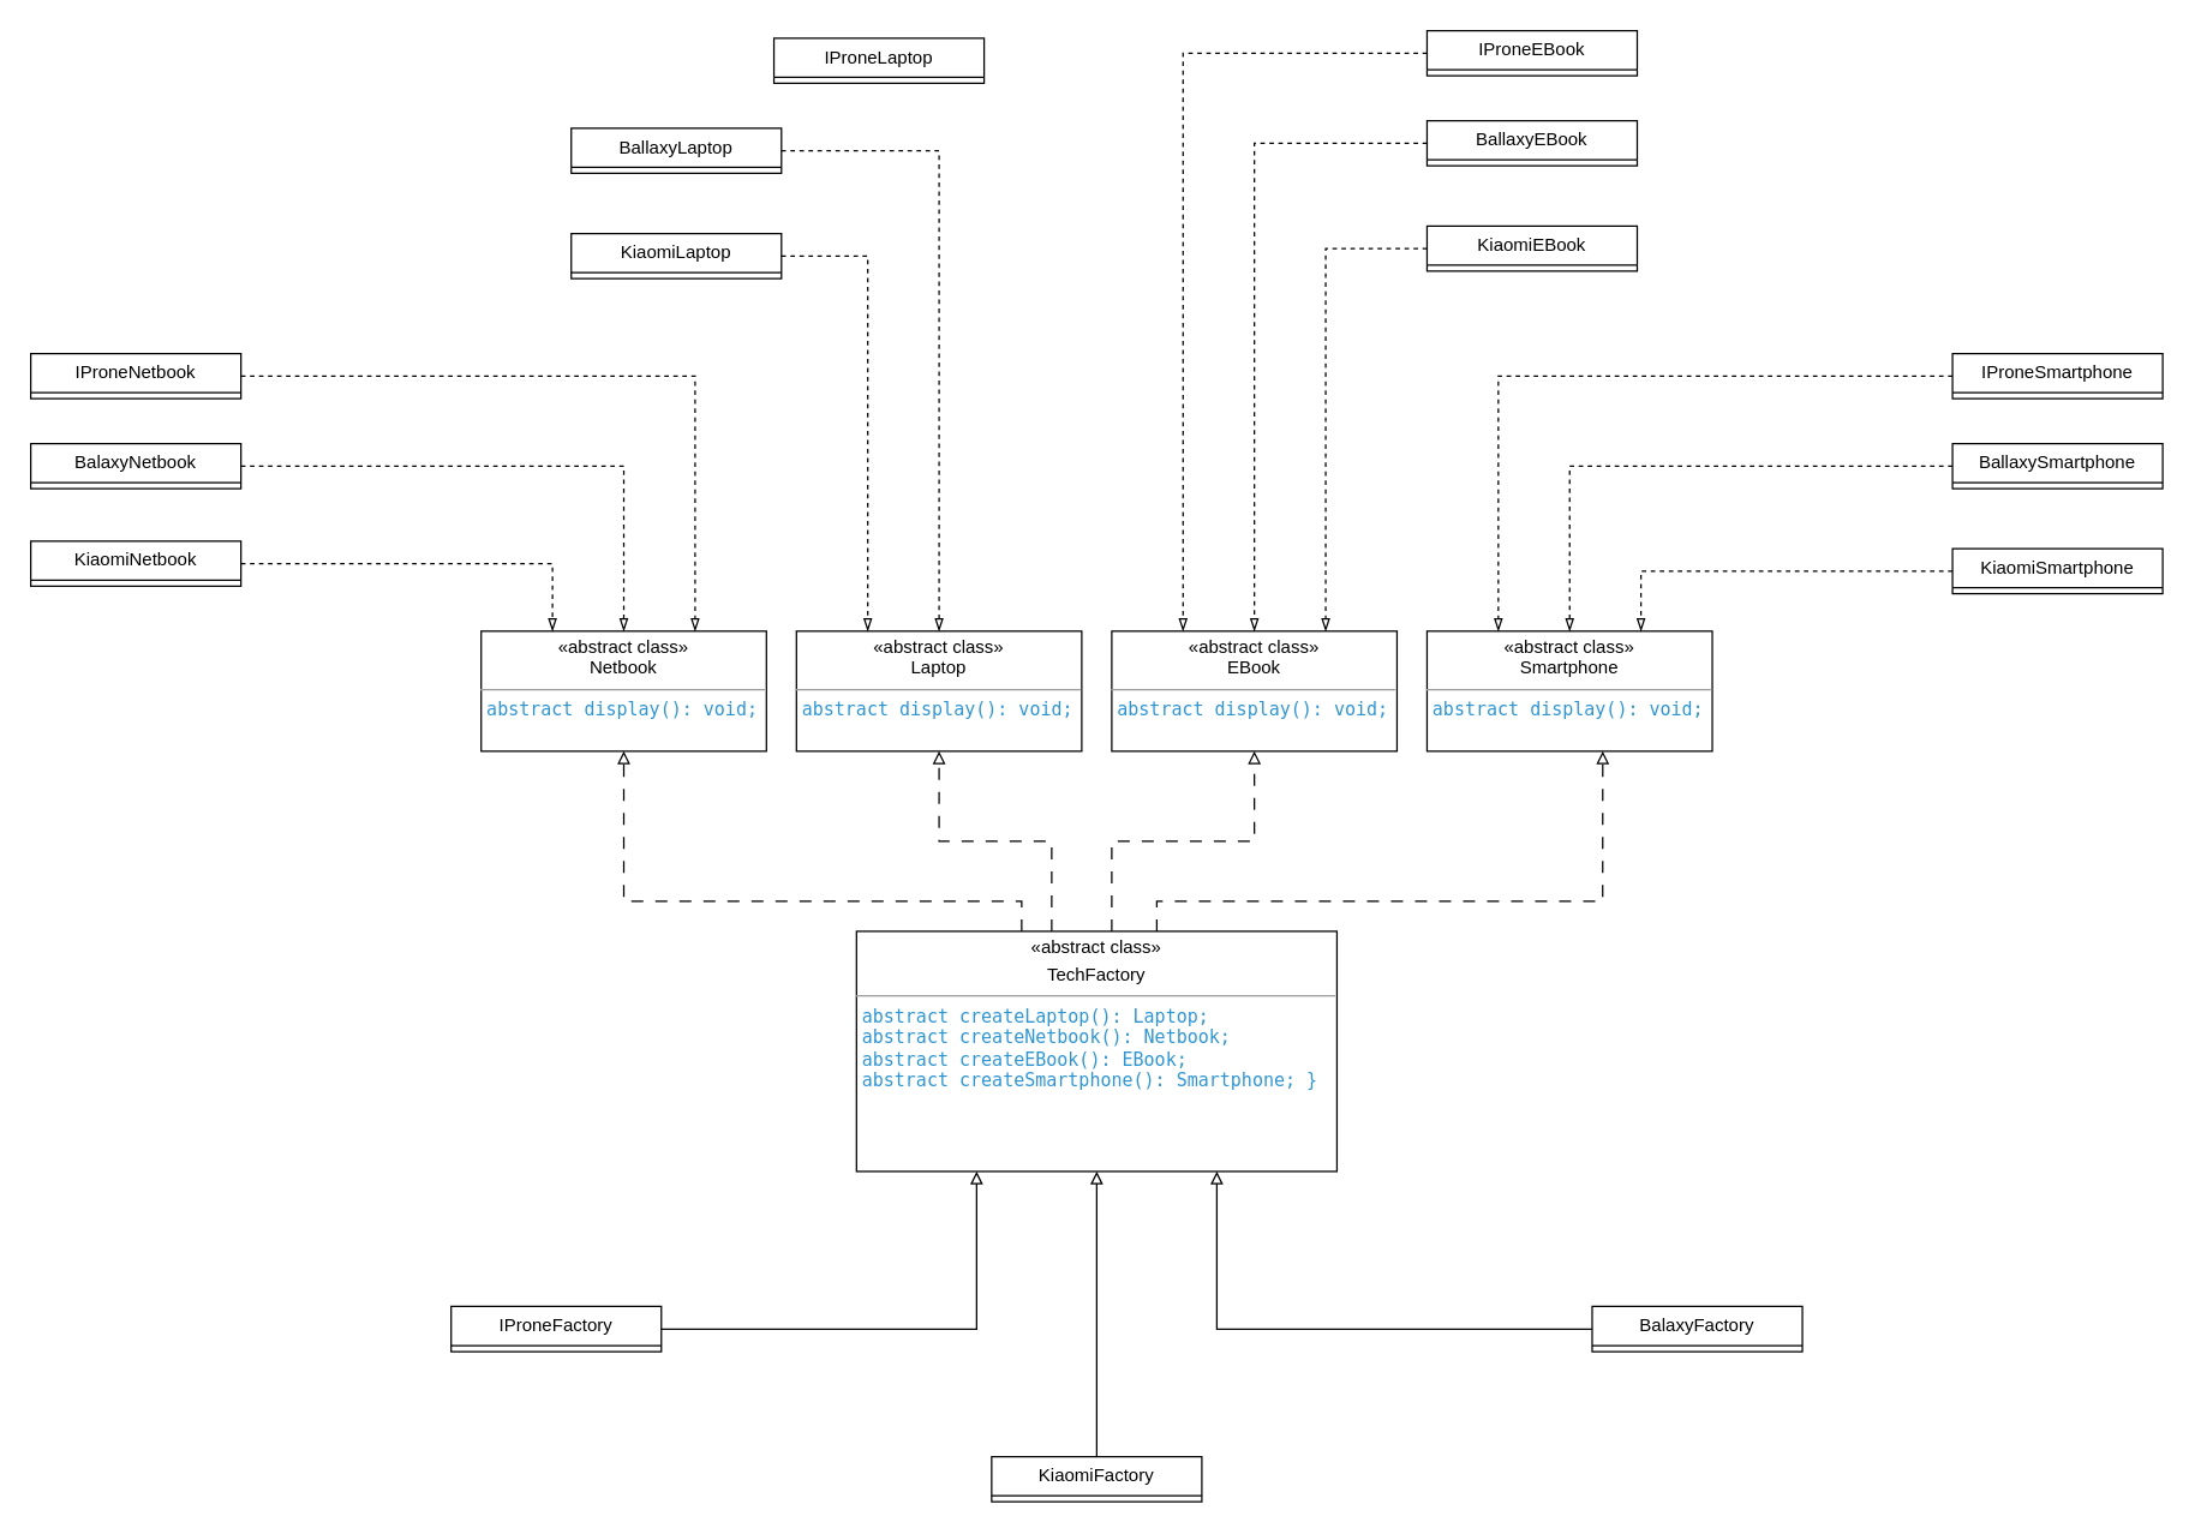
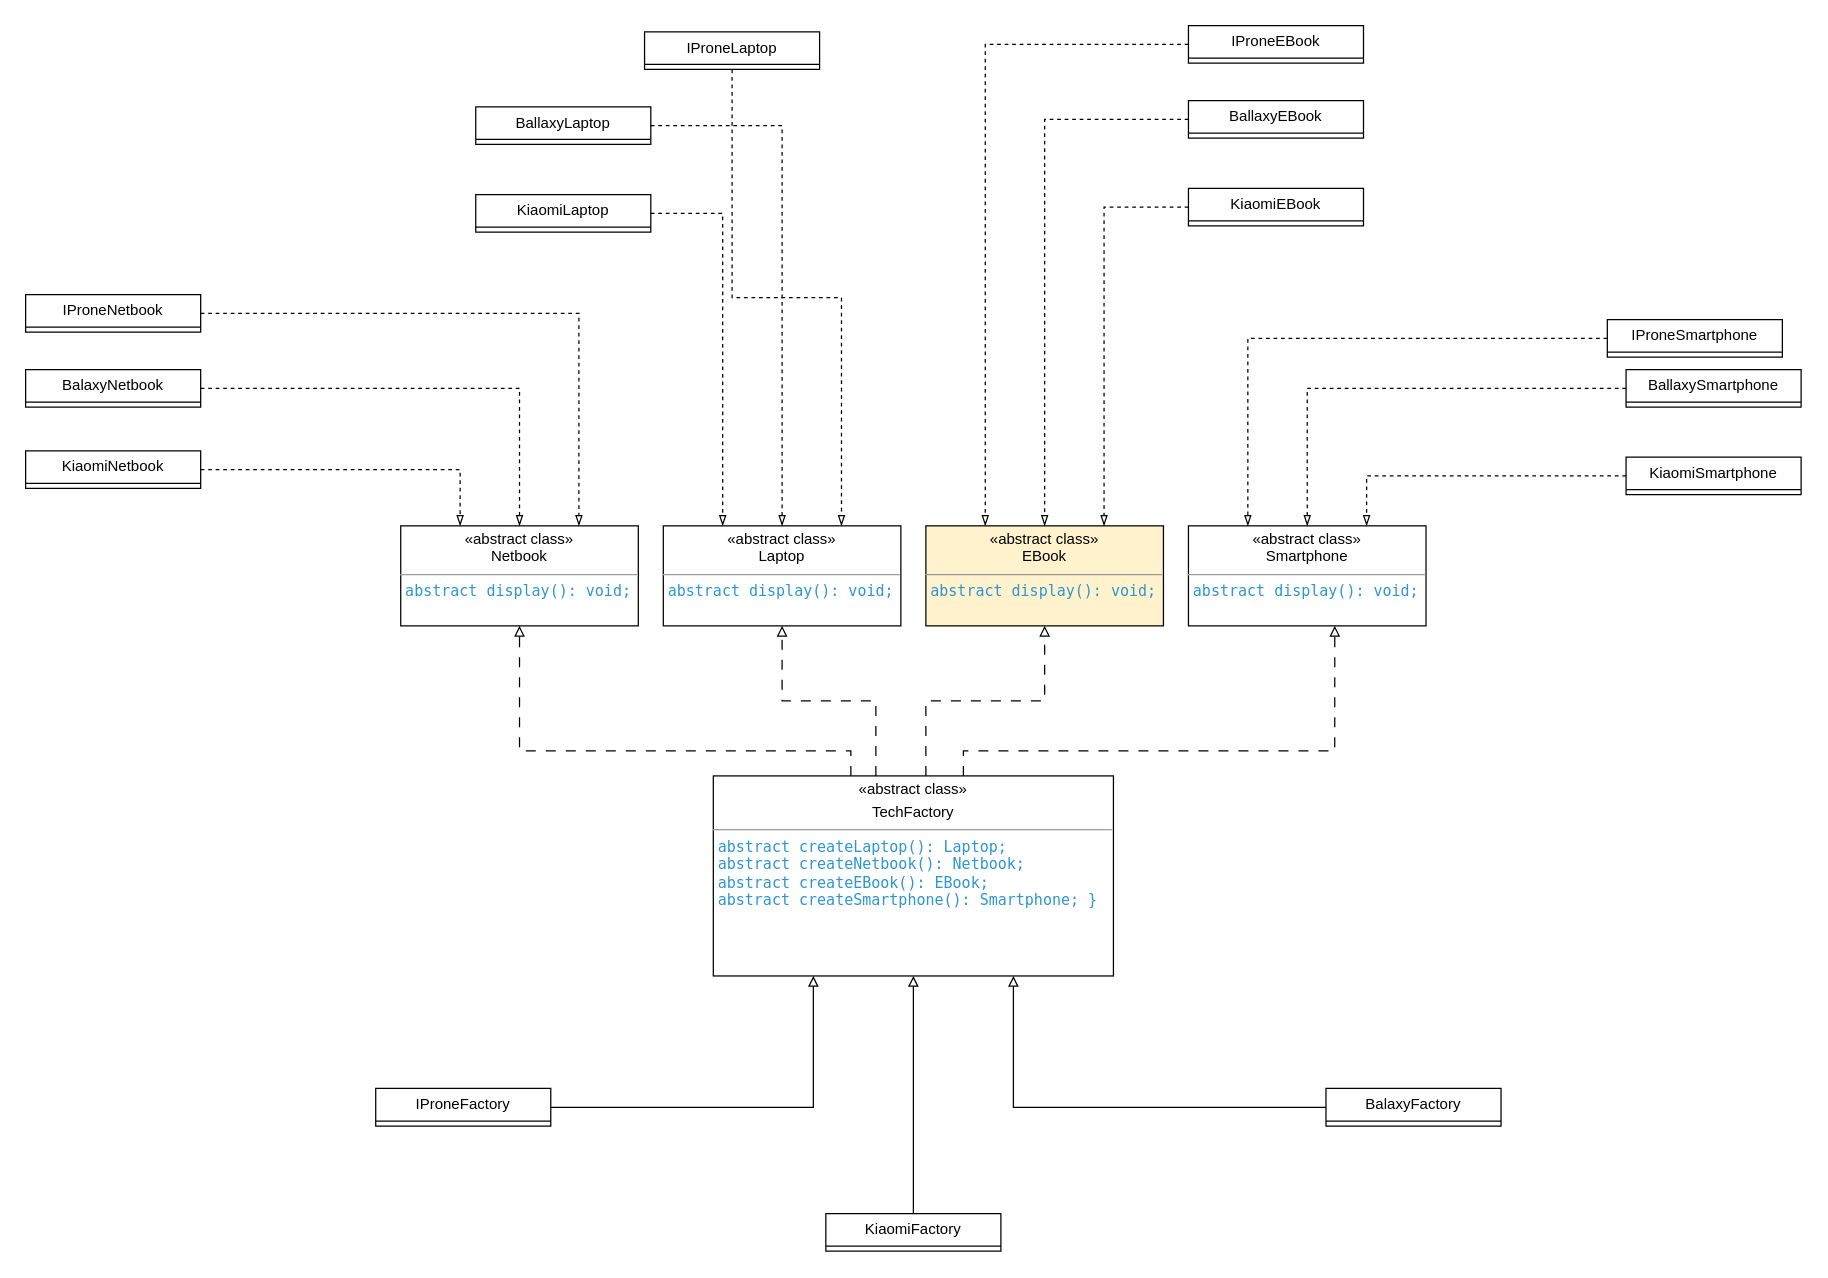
+ <mxCell id="23" style="edgeStyle=orthogonalEdgeStyle;rounded=0;orthogonalLoop=1;jettySize=auto;html=1;entryX=0.75;entryY=0;entryDx=0;entryDy=0;dashed=1;endArrow=blockThin;endFill=0;" parent="1" source="24" target="2" edge="1"><mxGeometry relative="1" as="geometry" /></mxCell>
- <mxCell id="36" value="IProneSmartphone" style="swimlane;fontStyle=0;childLayout=stackLayout;horizontal=1;startSize=26;fillColor=none;horizontalStack=0;resizeParent=1;resizeParentMax=0;resizeLast=0;collapsible=1;marginBottom=0;whiteSpace=wrap;html=1;" parent="1" vertex="1"><mxGeometry x="1300" y="235" width="140" height="30" as="geometry" /></mxCell>
+ <mxCell id="36" value="IProneSmartphone" style="swimlane;fontStyle=0;childLayout=stackLayout;horizontal=1;startSize=26;fillColor=none;horizontalStack=0;resizeParent=1;resizeParentMax=0;resizeLast=0;collapsible=1;marginBottom=0;whiteSpace=wrap;html=1;" parent="1" vertex="1"><mxGeometry x="1285" y="255" width="140" height="30" as="geometry" /></mxCell>
- <mxCell id="5" value="&lt;p style=&quot;margin:0px;margin-top:4px;text-align:center;&quot;&gt;«abstract class»&lt;br style=&quot;border-color: var(--border-color);&quot;&gt;EBook&lt;br&gt;&lt;/p&gt;&lt;hr size=&quot;1&quot;&gt;&lt;p style=&quot;margin:0px;margin-left:4px;&quot;&gt;&lt;font face=&quot;Söhne Mono, Monaco, Andale Mono, Ubuntu Mono, monospace&quot; color=&quot;#2e95d3&quot;&gt;abstract display(): void;&lt;/font&gt;&lt;br&gt;&lt;/p&gt;" style="verticalAlign=top;align=left;overflow=fill;html=1;whiteSpace=wrap;" parent="1" vertex="1"><mxGeometry x="740" y="420" width="190" height="80" as="geometry" /></mxCell>
+ <mxCell id="5" value="&lt;p style=&quot;margin:0px;margin-top:4px;text-align:center;&quot;&gt;«abstract class»&lt;br style=&quot;border-color: var(--border-color);&quot;&gt;EBook&lt;br&gt;&lt;/p&gt;&lt;hr size=&quot;1&quot;&gt;&lt;p style=&quot;margin:0px;margin-left:4px;&quot;&gt;&lt;font face=&quot;Söhne Mono, Monaco, Andale Mono, Ubuntu Mono, monospace&quot; color=&quot;#2e95d3&quot;&gt;abstract display(): void;&lt;/font&gt;&lt;br&gt;&lt;/p&gt;" style="verticalAlign=top;align=left;overflow=fill;html=1;whiteSpace=wrap;fillColor=#fff2cc;" parent="1" vertex="1"><mxGeometry x="740" y="420" width="190" height="80" as="geometry" /></mxCell>
